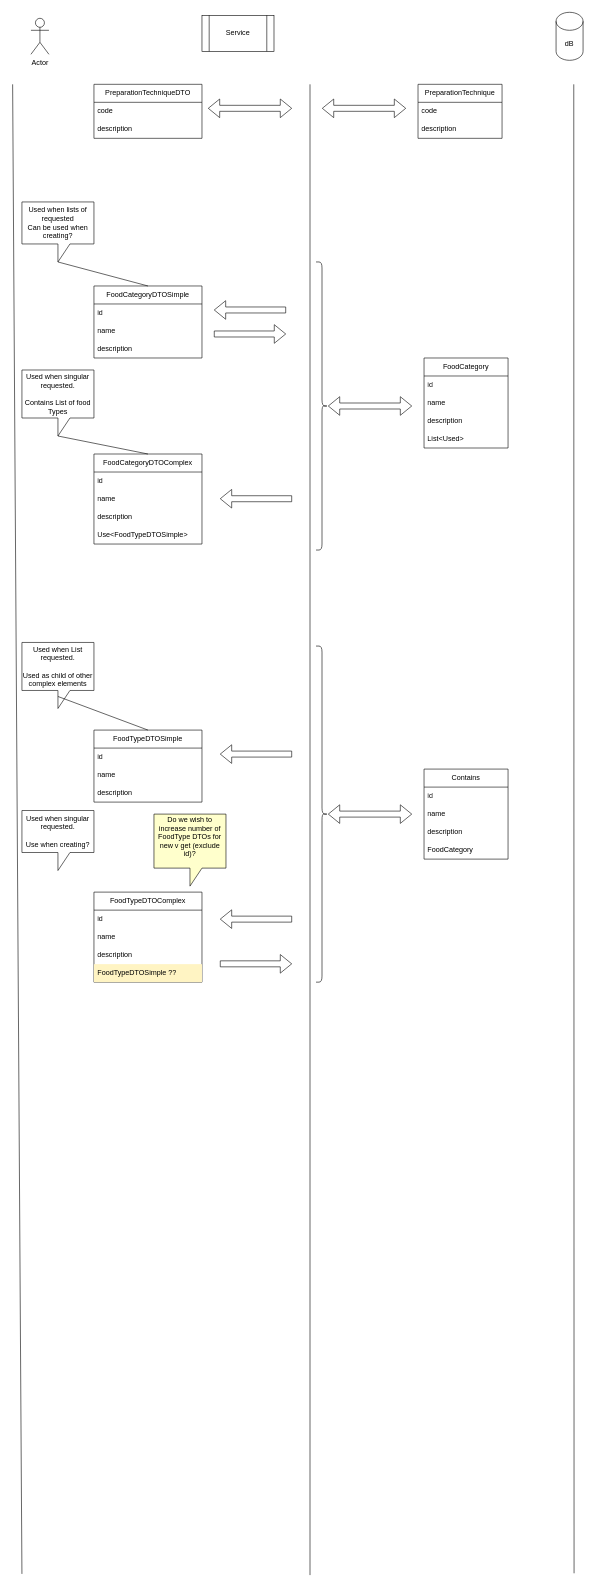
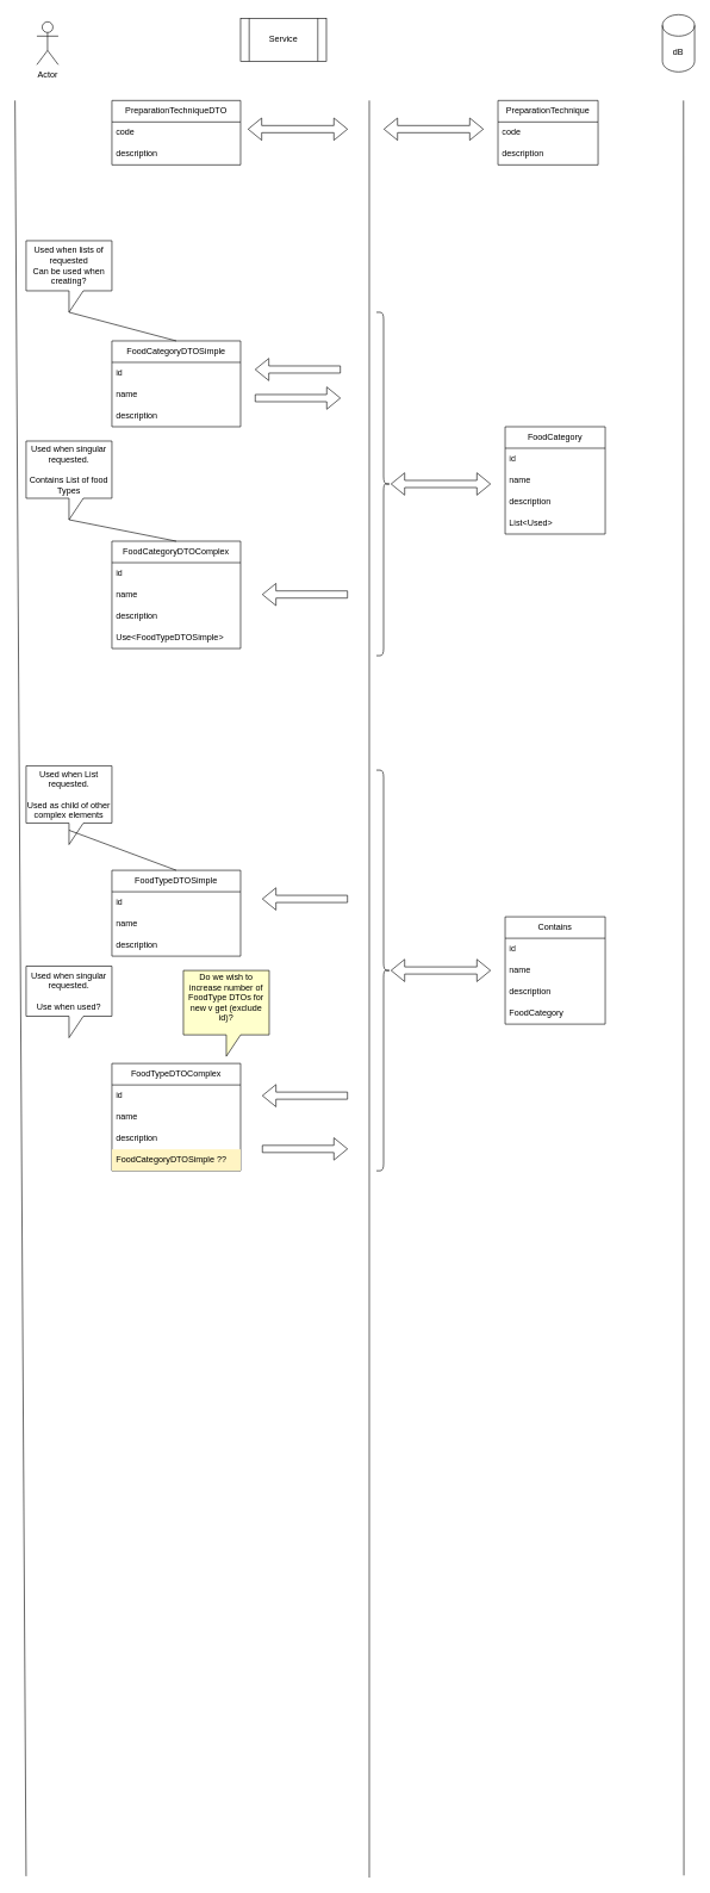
- <mxCell id="51" value="Used when singular requested.&lt;div&gt;&lt;br&gt;&lt;div&gt;Use when creating?&lt;/div&gt;&lt;/div&gt;" style="shape=callout;whiteSpace=wrap;html=1;perimeter=calloutPerimeter;" parent="1" vertex="1"><mxGeometry x="36" y="1350" width="120" height="100" as="geometry" /></mxCell>
+ <mxCell id="51" value="Used when singular requested.&lt;div&gt;&lt;br&gt;&lt;div&gt;Use when used?&lt;/div&gt;&lt;/div&gt;" style="shape=callout;whiteSpace=wrap;html=1;perimeter=calloutPerimeter;" parent="1" vertex="1"><mxGeometry x="36" y="1350" width="120" height="100" as="geometry" /></mxCell>
- <mxCell id="50" value="FoodTypeDTOSimple ??" style="text;strokeColor=none;fillColor=#FFF4C3;align=left;verticalAlign=middle;spacingLeft=4;spacingRight=4;overflow=hidden;points=[[0,0.5],[1,0.5]];portConstraint=eastwest;rotatable=0;whiteSpace=wrap;html=1;" parent="46" vertex="1"><mxGeometry y="120" width="180" height="30" as="geometry" /></mxCell>
+ <mxCell id="50" value="FoodCategoryDTOSimple ??" style="text;strokeColor=none;fillColor=#FFF4C3;align=left;verticalAlign=middle;spacingLeft=4;spacingRight=4;overflow=hidden;points=[[0,0.5],[1,0.5]];portConstraint=eastwest;rotatable=0;whiteSpace=wrap;html=1;" parent="46" vertex="1"><mxGeometry y="120" width="180" height="30" as="geometry" /></mxCell>
